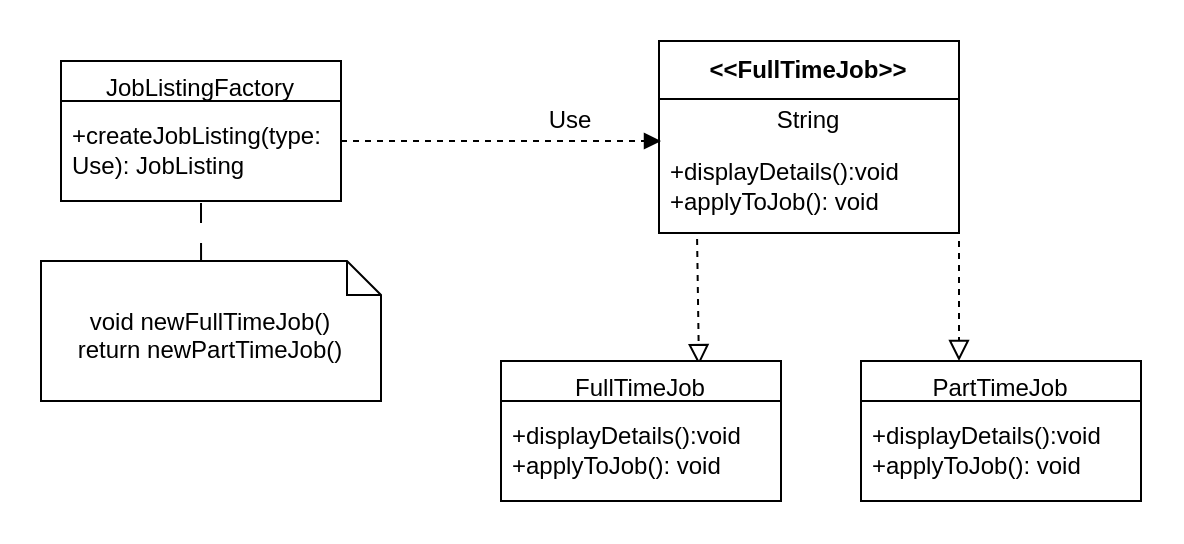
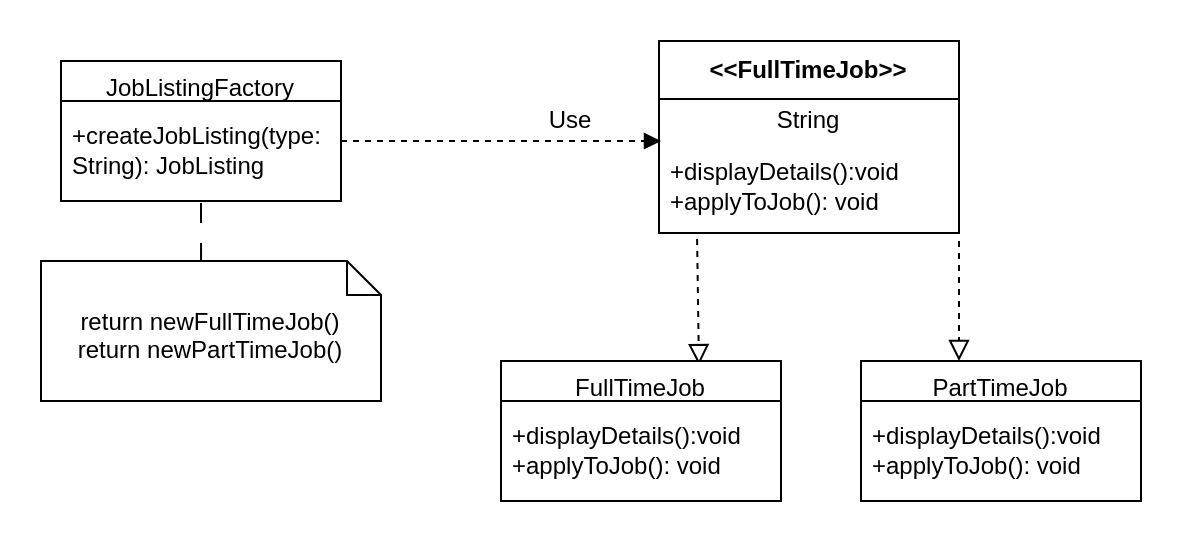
- <mxCell id="3" value="+createJobListing(type:&lt;div&gt;Use):&amp;nbsp;&lt;span style=&quot;background-color: transparent; color: light-dark(rgb(0, 0, 0), rgb(255, 255, 255));&quot;&gt;JobListing&lt;/span&gt;&lt;/div&gt;" style="text;html=1;strokeColor=none;fillColor=none;align=left;verticalAlign=middle;spacingLeft=4;spacingRight=4;overflow=hidden;rotatable=0;points=[[0,0.5],[1,0.5]];portConstraint=eastwest;whiteSpace=wrap;" vertex="1" parent="2"><mxGeometry y="20" width="140" height="50" as="geometry" /></mxCell>
+ <mxCell id="3" value="+createJobListing(type:&lt;div&gt;String):&amp;nbsp;&lt;span style=&quot;background-color: transparent; color: light-dark(rgb(0, 0, 0), rgb(255, 255, 255));&quot;&gt;JobListing&lt;/span&gt;&lt;/div&gt;" style="text;html=1;strokeColor=none;fillColor=none;align=left;verticalAlign=middle;spacingLeft=4;spacingRight=4;overflow=hidden;rotatable=0;points=[[0,0.5],[1,0.5]];portConstraint=eastwest;whiteSpace=wrap;" vertex="1" parent="2"><mxGeometry y="20" width="140" height="50" as="geometry" /></mxCell>
- <mxCell id="16" value="&lt;span style=&quot;text-align: left;&quot;&gt;void newFullTimeJob()&lt;/span&gt;&lt;div&gt;&lt;span style=&quot;text-align: left;&quot;&gt;return newPartTimeJob()&lt;/span&gt;&lt;/div&gt;&lt;div&gt;&lt;br&gt;&lt;/div&gt;" style="shape=note2;boundedLbl=1;whiteSpace=wrap;html=1;size=17;verticalAlign=top;align=center;" vertex="1" parent="1"><mxGeometry x="20" y="130" width="170" height="70" as="geometry" /></mxCell>
+ <mxCell id="16" value="&lt;span style=&quot;text-align: left;&quot;&gt;return newFullTimeJob()&lt;/span&gt;&lt;div&gt;&lt;span style=&quot;text-align: left;&quot;&gt;return newPartTimeJob()&lt;/span&gt;&lt;/div&gt;&lt;div&gt;&lt;br&gt;&lt;/div&gt;" style="shape=note2;boundedLbl=1;whiteSpace=wrap;html=1;size=17;verticalAlign=top;align=center;" vertex="1" parent="1"><mxGeometry x="20" y="130" width="170" height="70" as="geometry" /></mxCell>
